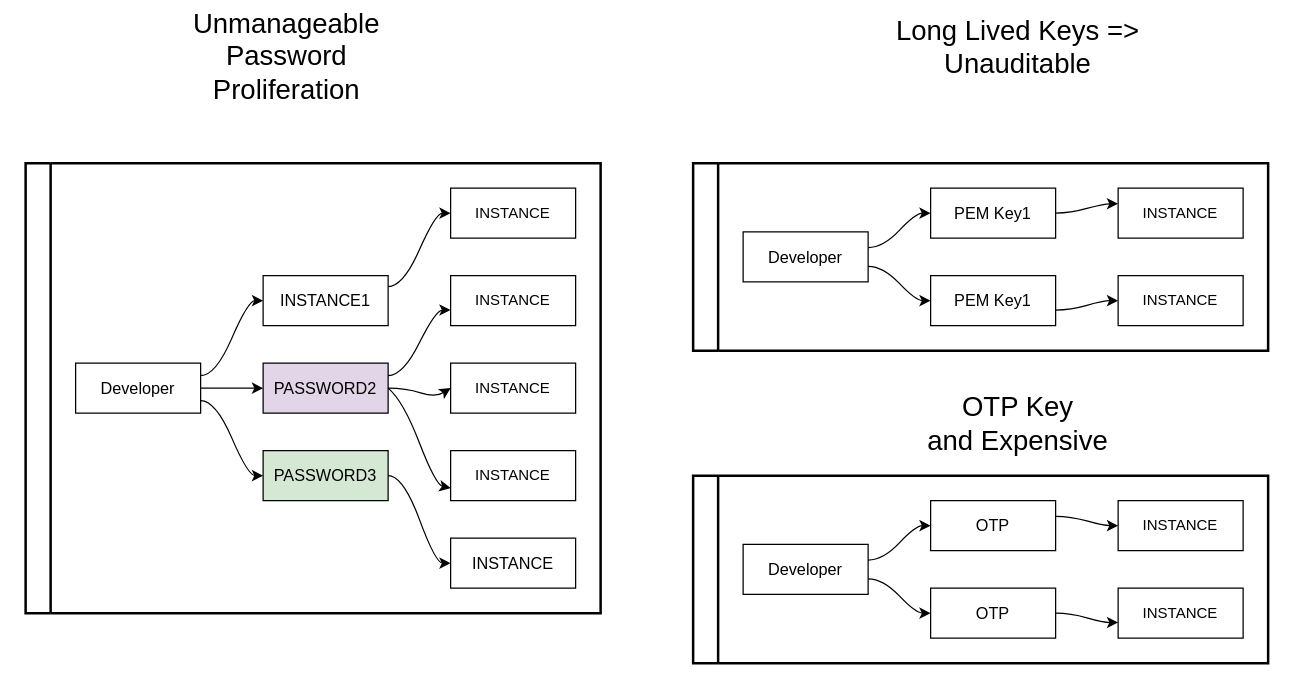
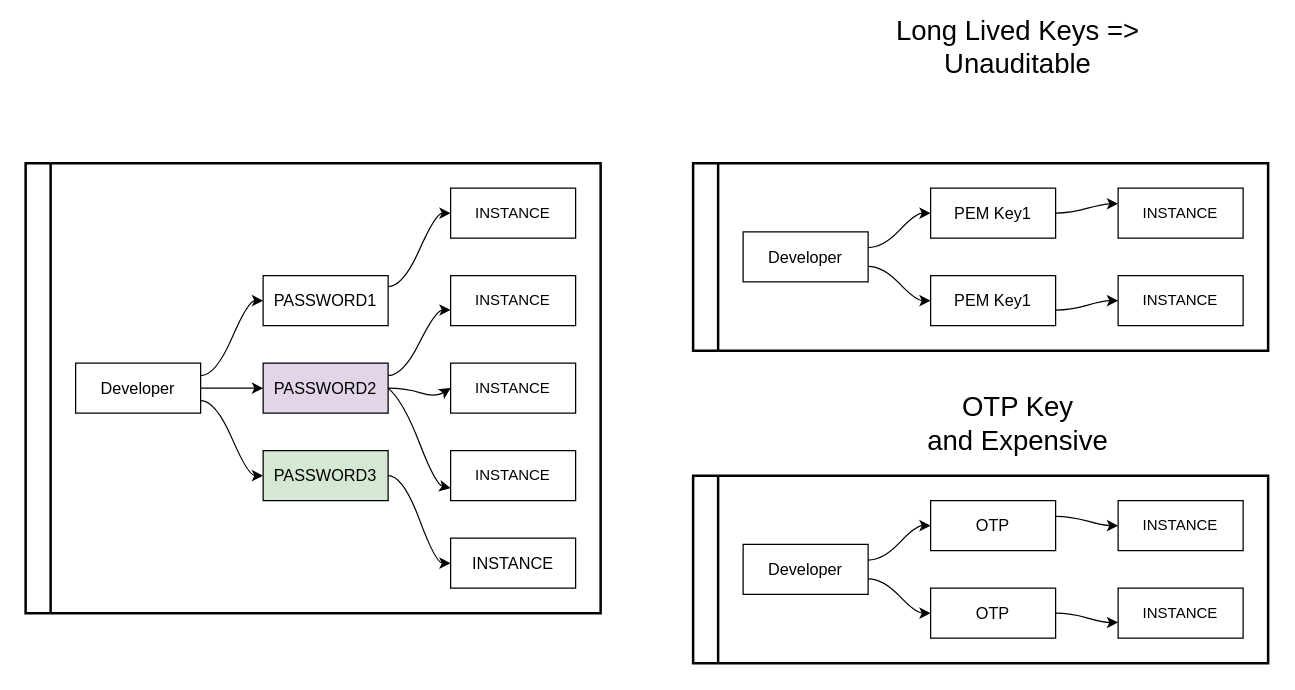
- <mxCell id="2" value="&lt;div&gt;&lt;font style=&quot;font-size: 22px&quot;&gt;Unmanageable&lt;/font&gt;&lt;/div&gt;&lt;div&gt;&lt;font style=&quot;font-size: 22px&quot;&gt;Password Proliferation &lt;/font&gt;&lt;/div&gt;" style="text;html=1;strokeColor=none;fillColor=none;align=center;verticalAlign=middle;whiteSpace=wrap;rounded=0;" parent="1" vertex="1"><mxGeometry x="124" y="20" width="210" height="50" as="geometry" /></mxCell>
- <mxCell id="29" value="INSTANCE1" style="whiteSpace=wrap;html=1;fontSize=13;" parent="27" vertex="1"><mxGeometry x="190" y="90" width="100" height="40" as="geometry" /></mxCell>
+ <mxCell id="29" value="PASSWORD1" style="whiteSpace=wrap;html=1;fontSize=13;" parent="27" vertex="1"><mxGeometry x="190" y="90" width="100" height="40" as="geometry" /></mxCell>
